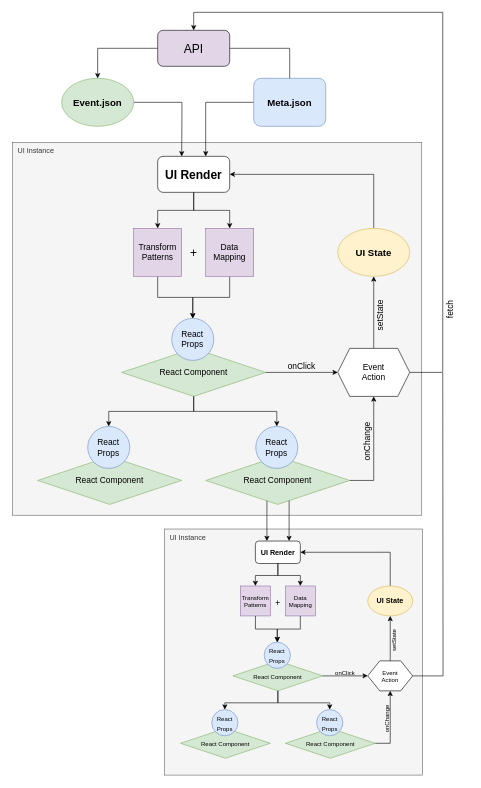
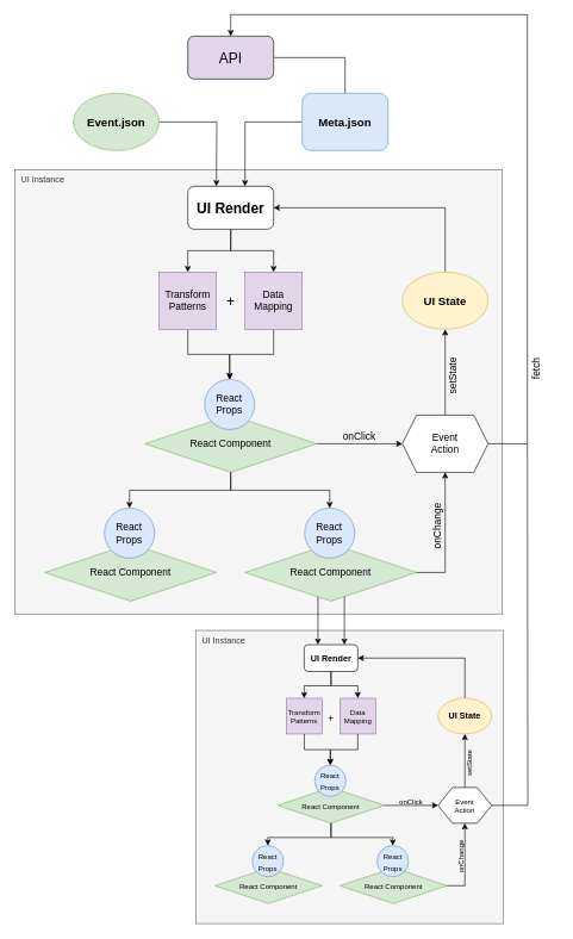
- <mxCell id="63" style="edgeStyle=orthogonalEdgeStyle;rounded=0;orthogonalLoop=1;jettySize=auto;html=1;entryX=0.5;entryY=0;entryDx=0;entryDy=0;fontSize=14;" edge="1" parent="1" source="65" target="37"><mxGeometry relative="1" as="geometry" /></mxCell>
